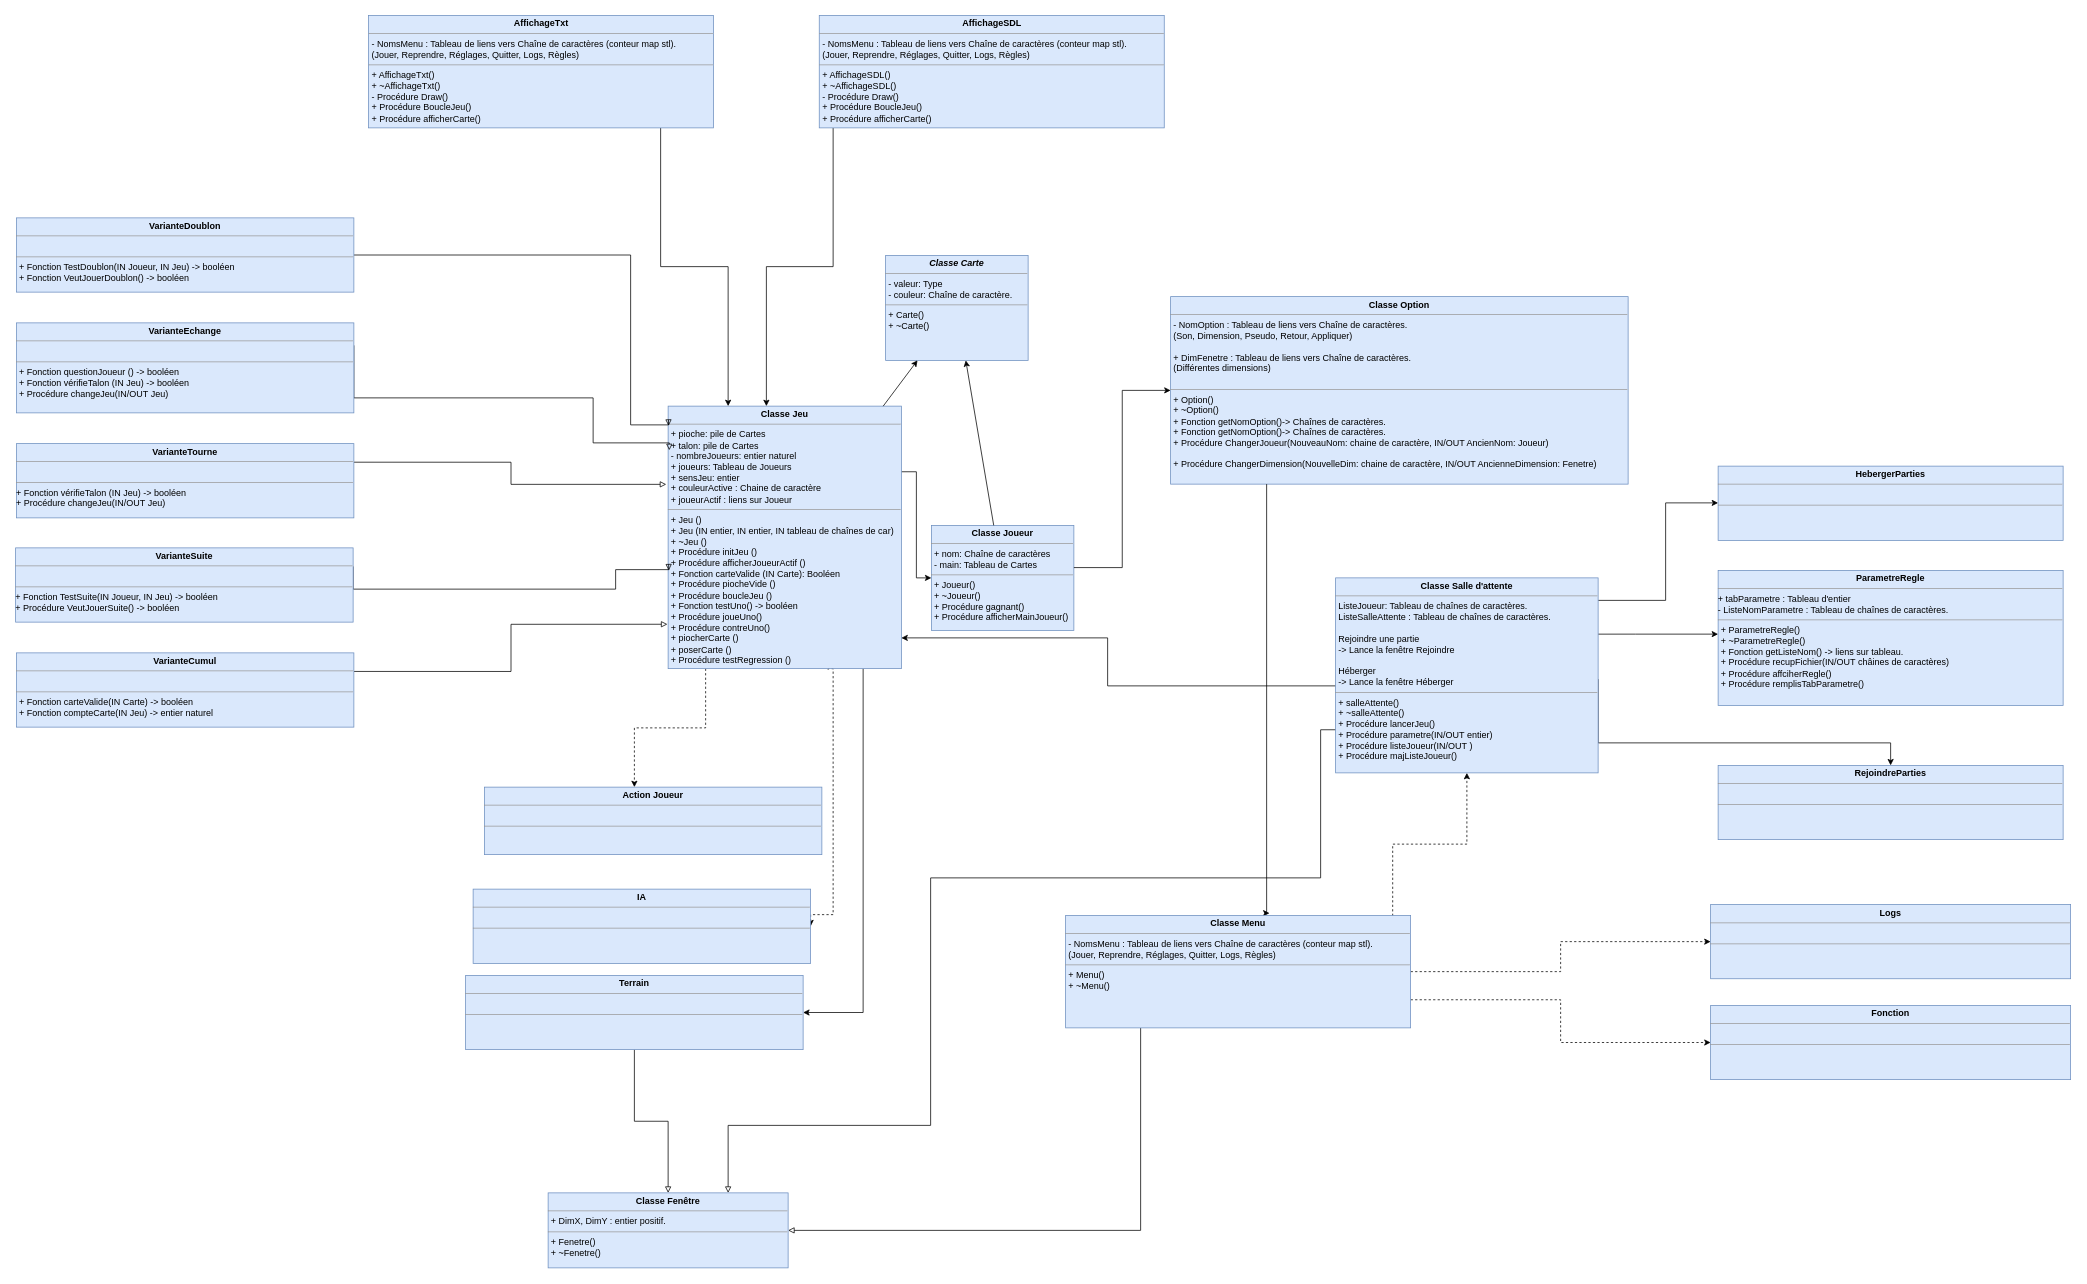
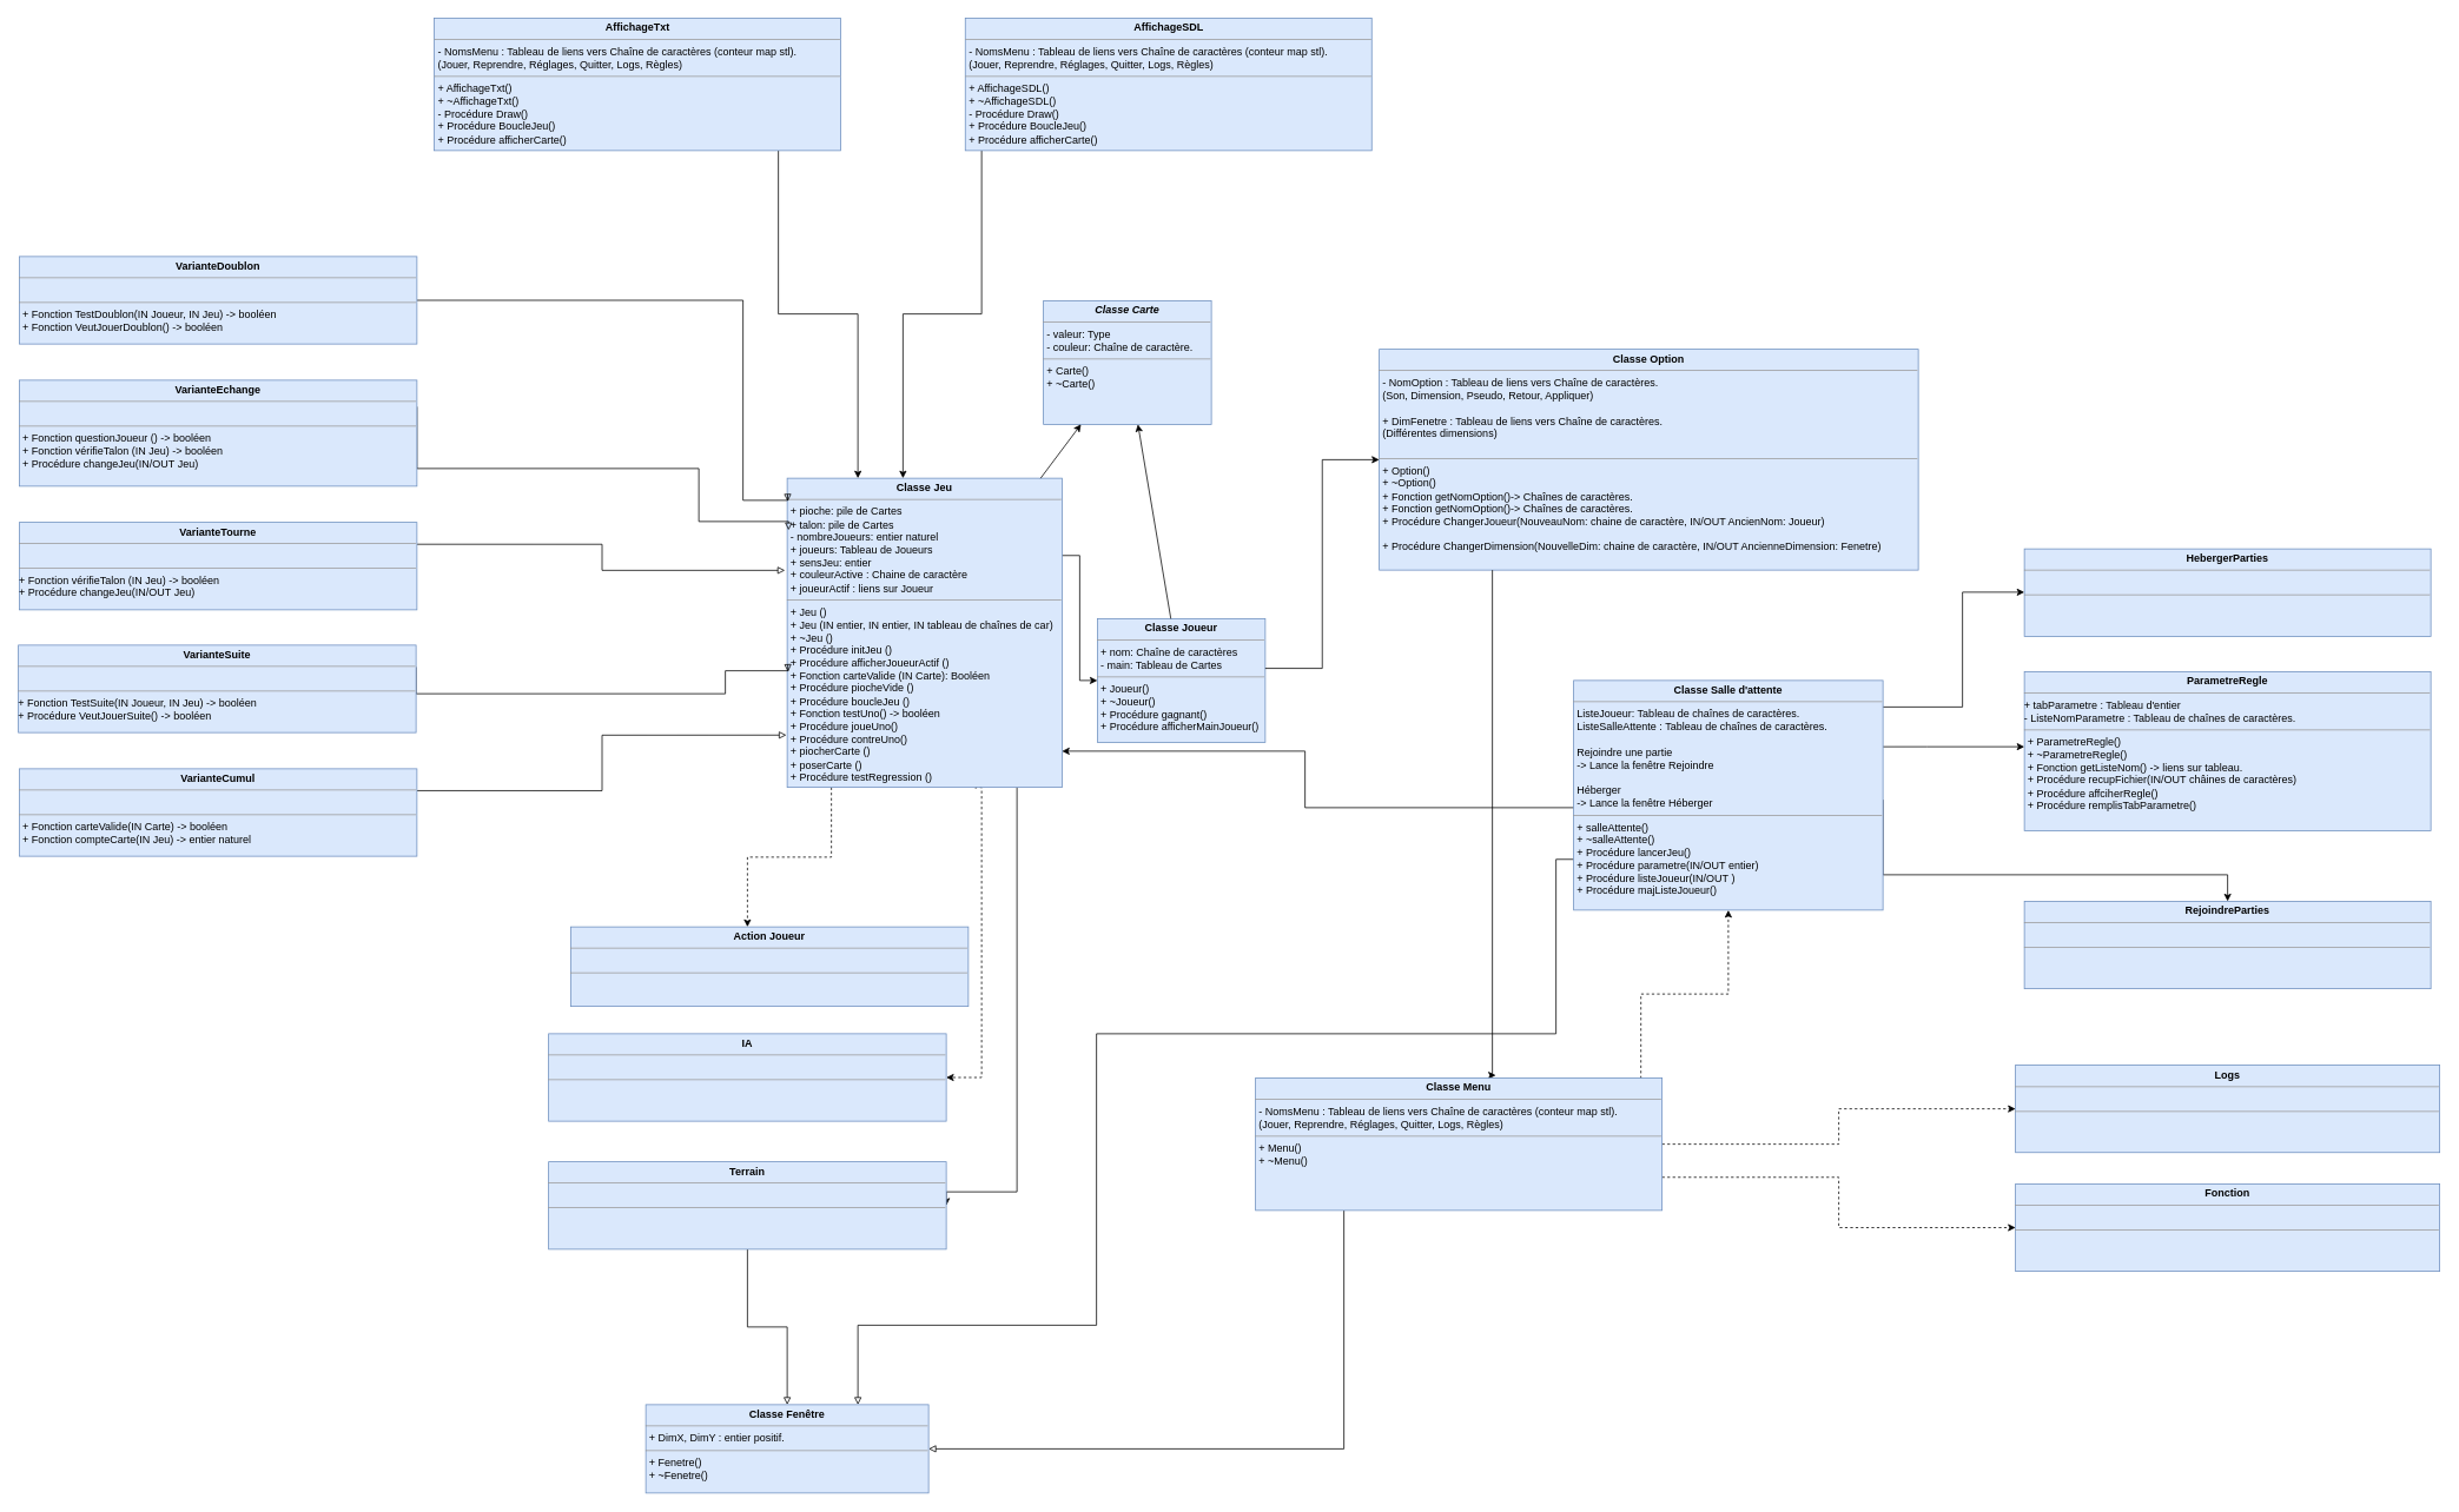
- <mxCell id="27" value="&lt;p style=&quot;margin: 0px ; margin-top: 4px ; text-align: center&quot;&gt;&lt;b&gt;IA&lt;br&gt;&lt;/b&gt;&lt;/p&gt;&lt;hr size=&quot;1&quot;&gt;&lt;p style=&quot;margin: 0px ; margin-left: 4px&quot;&gt;&lt;br&gt;&lt;/p&gt;&lt;hr size=&quot;1&quot;&gt;&lt;p style=&quot;margin: 0px ; margin-left: 4px&quot;&gt;&lt;br&gt;&lt;/p&gt;" style="verticalAlign=top;align=left;overflow=fill;fontSize=12;fontFamily=Helvetica;html=1;rounded=0;shadow=0;comic=0;labelBackgroundColor=none;strokeWidth=1;fillColor=#dae8fc;strokeColor=#6c8ebf;" parent="1" vertex="1"><mxGeometry x="630" y="1185" width="450" height="99" as="geometry" /></mxCell>
+ <mxCell id="27" value="&lt;p style=&quot;margin: 0px ; margin-top: 4px ; text-align: center&quot;&gt;&lt;b&gt;IA&lt;br&gt;&lt;/b&gt;&lt;/p&gt;&lt;hr size=&quot;1&quot;&gt;&lt;p style=&quot;margin: 0px ; margin-left: 4px&quot;&gt;&lt;br&gt;&lt;/p&gt;&lt;hr size=&quot;1&quot;&gt;&lt;p style=&quot;margin: 0px ; margin-left: 4px&quot;&gt;&lt;br&gt;&lt;/p&gt;" style="verticalAlign=top;align=left;overflow=fill;fontSize=12;fontFamily=Helvetica;html=1;rounded=0;shadow=0;comic=0;labelBackgroundColor=none;strokeWidth=1;fillColor=#dae8fc;strokeColor=#6c8ebf;" parent="1" vertex="1"><mxGeometry x="620" y="1170" width="450" height="99" as="geometry" /></mxCell>
- <mxCell id="30" value="&lt;p style=&quot;margin: 0px ; margin-top: 4px ; text-align: center&quot;&gt;&lt;b&gt;Terrain&lt;br&gt;&lt;/b&gt;&lt;/p&gt;&lt;hr size=&quot;1&quot;&gt;&lt;p style=&quot;margin: 0px ; margin-left: 4px&quot;&gt;&lt;br&gt;&lt;/p&gt;&lt;hr size=&quot;1&quot;&gt;&lt;p style=&quot;margin: 0px ; margin-left: 4px&quot;&gt;&lt;br&gt;&lt;/p&gt;" style="verticalAlign=top;align=left;overflow=fill;fontSize=12;fontFamily=Helvetica;html=1;rounded=0;shadow=0;comic=0;labelBackgroundColor=none;strokeWidth=1;fillColor=#dae8fc;strokeColor=#6c8ebf;" parent="1" vertex="1"><mxGeometry x="620" y="1300" width="450" height="99" as="geometry" /></mxCell>
+ <mxCell id="30" value="&lt;p style=&quot;margin: 0px ; margin-top: 4px ; text-align: center&quot;&gt;&lt;b&gt;Terrain&lt;br&gt;&lt;/b&gt;&lt;/p&gt;&lt;hr size=&quot;1&quot;&gt;&lt;p style=&quot;margin: 0px ; margin-left: 4px&quot;&gt;&lt;br&gt;&lt;/p&gt;&lt;hr size=&quot;1&quot;&gt;&lt;p style=&quot;margin: 0px ; margin-left: 4px&quot;&gt;&lt;br&gt;&lt;/p&gt;" style="verticalAlign=top;align=left;overflow=fill;fontSize=12;fontFamily=Helvetica;html=1;rounded=0;shadow=0;comic=0;labelBackgroundColor=none;strokeWidth=1;fillColor=#dae8fc;strokeColor=#6c8ebf;" parent="1" vertex="1"><mxGeometry x="620" y="1315" width="450" height="99" as="geometry" /></mxCell>
